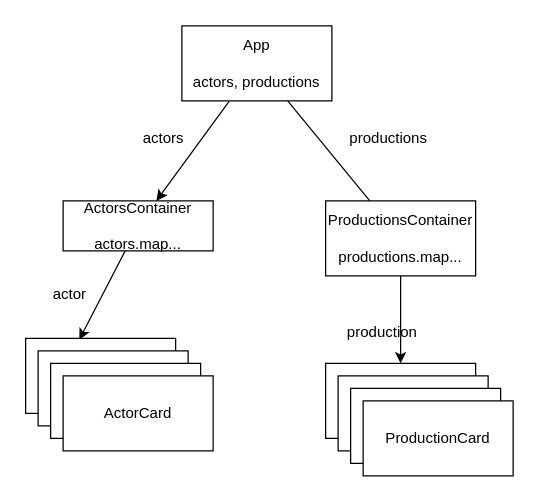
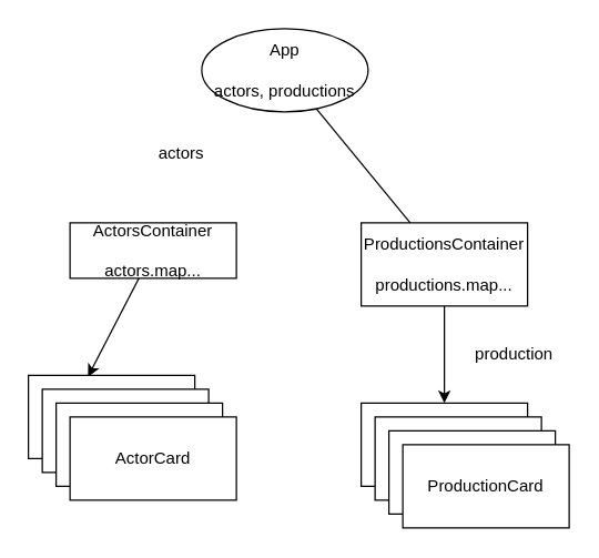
- <mxCell id="4" value="App&lt;br&gt;&lt;br&gt;actors, productions" style="whiteSpace=wrap;html=1;" vertex="1" parent="1"><mxGeometry x="145" y="20" width="120" height="60" as="geometry" /></mxCell>
+ <mxCell id="4" value="App&lt;br&gt;&lt;br&gt;actors, productions" style="ellipse;whiteSpace=wrap;html=1;" vertex="1" parent="1"><mxGeometry x="145" y="20" width="120" height="60" as="geometry" /></mxCell>
- <mxCell id="10" value="productions" style="text;html=1;align=center;verticalAlign=middle;resizable=0;points=[];autosize=1;strokeColor=none;fillColor=none;" vertex="1" parent="1"><mxGeometry x="265" y="95" width="90" height="30" as="geometry" /></mxCell>
- <mxCell id="2" style="edgeStyle=none;html=1;" edge="1" parent="1" source="4" target="6"><mxGeometry relative="1" as="geometry" /></mxCell>
- <mxCell id="12" value="actor" style="text;html=1;align=center;verticalAlign=middle;resizable=0;points=[];autosize=1;strokeColor=none;fillColor=none;" vertex="1" parent="1"><mxGeometry x="30" y="220" width="50" height="30" as="geometry" /></mxCell>
- <mxCell id="17" value="production" style="text;html=1;align=center;verticalAlign=middle;resizable=0;points=[];autosize=1;strokeColor=none;fillColor=none;" vertex="1" parent="1"><mxGeometry x="265" y="250" width="80" height="30" as="geometry" /></mxCell>
+ <mxCell id="17" value="production" style="text;html=1;align=center;verticalAlign=middle;resizable=0;points=[];autosize=1;strokeColor=none;fillColor=none;" vertex="1" parent="1"><mxGeometry x="330" y="240" width="80" height="30" as="geometry" /></mxCell>
